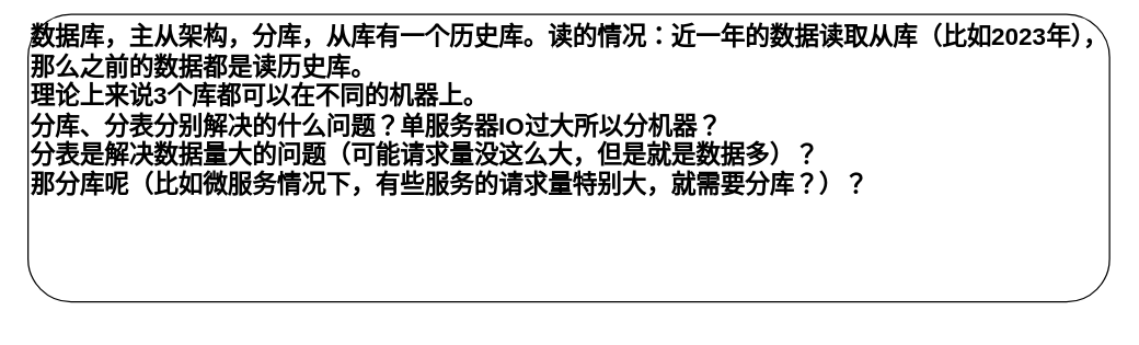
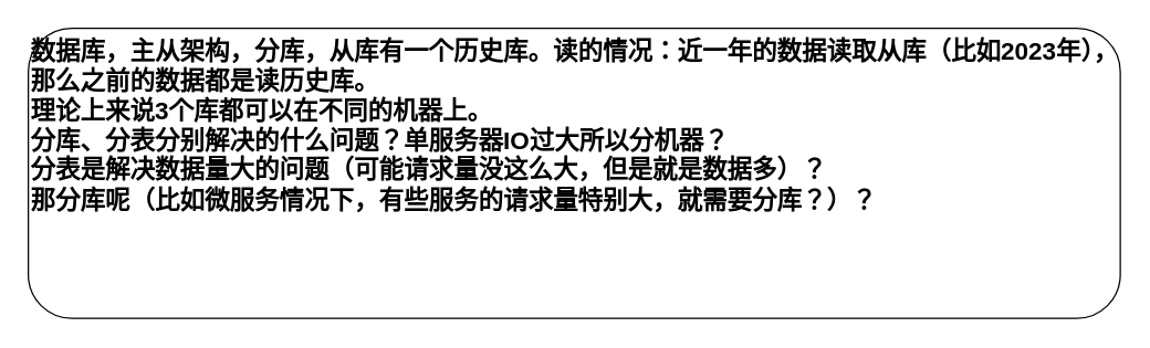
- <mxCell id="2" value="&lt;b style=&quot;font-size: 18px;&quot;&gt;数据库，主从架构，分库，从库有一个历史库。读的情况：近一年的数据读取从库（比如2023年），那么之前的数据都是读历史库。&lt;br&gt;理论上来说3个库都可以在不同的机器上。&lt;br&gt;分库、分表分别解决的什么问题？单服务器IO过大所以分机器？&lt;br&gt;分表是解决数据量大的问题（可能请求量没这么大，但是就是数据多）？&lt;br&gt;那分库呢（比如微服务情况下，有些服务的请求量特别大，就需要分库？）？&lt;/b&gt;" style="rounded=1;whiteSpace=wrap;html=1;align=left;verticalAlign=top;" vertex="1" parent="1"><mxGeometry x="20" y="10" width="790" height="210" as="geometry" /></mxCell>
+ <mxCell id="2" value="&lt;b style=&quot;font-size: 18px;&quot;&gt;数据库，主从架构，分库，从库有一个历史库。读的情况：近一年的数据读取从库（比如2023年），那么之前的数据都是读历史库。&lt;br&gt;理论上来说3个库都可以在不同的机器上。&lt;br&gt;分库、分表分别解决的什么问题？单服务器IO过大所以分机器？&lt;br&gt;分表是解决数据量大的问题（可能请求量没这么大，但是就是数据多）？&lt;br&gt;那分库呢（比如微服务情况下，有些服务的请求量特别大，就需要分库？）？&lt;/b&gt;" style="rounded=1;whiteSpace=wrap;html=1;align=left;verticalAlign=top;" vertex="1" parent="1"><mxGeometry x="20" y="20" width="790" height="210" as="geometry" /></mxCell>
